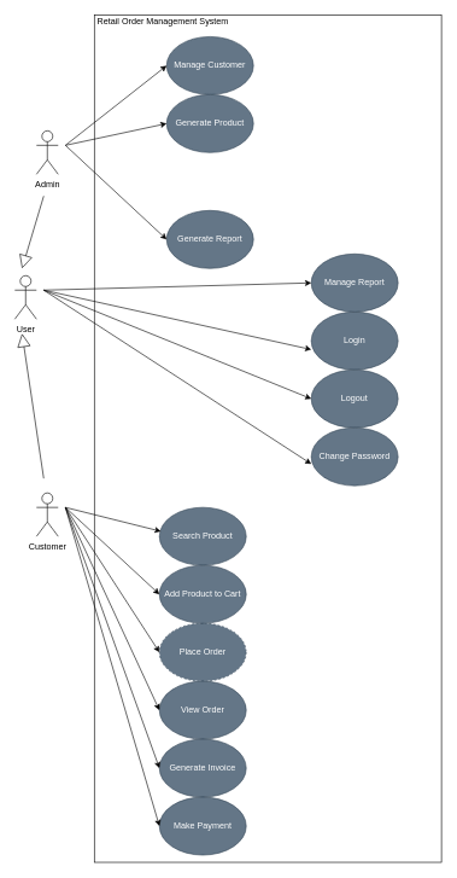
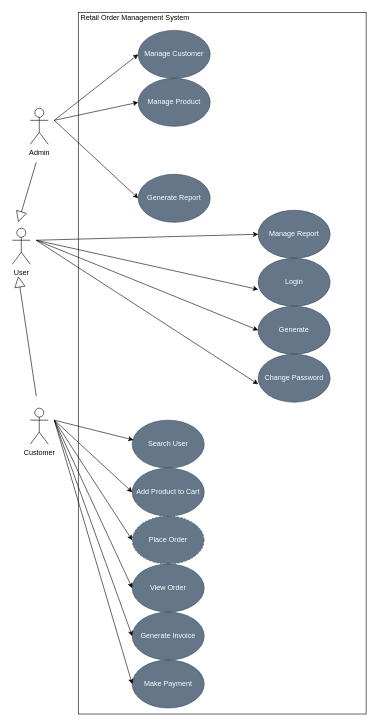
- <mxCell id="7" value="Generate Product" style="ellipse;whiteSpace=wrap;html=1;fillColor=#647687;strokeColor=#314354;fontColor=#ffffff;" parent="1" vertex="1"><mxGeometry x="230" y="130" width="120" height="80" as="geometry" /></mxCell>
+ <mxCell id="7" value="Manage Product" style="ellipse;whiteSpace=wrap;html=1;fillColor=#647687;strokeColor=#314354;fontColor=#ffffff;" parent="1" vertex="1"><mxGeometry x="230" y="130" width="120" height="80" as="geometry" /></mxCell>
- <mxCell id="14" value="Logout" style="ellipse;whiteSpace=wrap;html=1;fillColor=#647687;strokeColor=#314354;fontColor=#ffffff;" parent="1" vertex="1"><mxGeometry x="430" y="510" width="120" height="80" as="geometry" /></mxCell>
+ <mxCell id="14" value="Generate" style="ellipse;whiteSpace=wrap;html=1;fillColor=#647687;strokeColor=#314354;fontColor=#ffffff;" parent="1" vertex="1"><mxGeometry x="430" y="510" width="120" height="80" as="geometry" /></mxCell>
- <mxCell id="16" value="Search Product" style="ellipse;whiteSpace=wrap;html=1;fillColor=#647687;strokeColor=#314354;fontColor=#ffffff;" parent="1" vertex="1"><mxGeometry x="220" y="700" width="120" height="80" as="geometry" /></mxCell>
+ <mxCell id="16" value="Search User" style="ellipse;whiteSpace=wrap;html=1;fillColor=#647687;strokeColor=#314354;fontColor=#ffffff;" parent="1" vertex="1"><mxGeometry x="220" y="700" width="120" height="80" as="geometry" /></mxCell>
